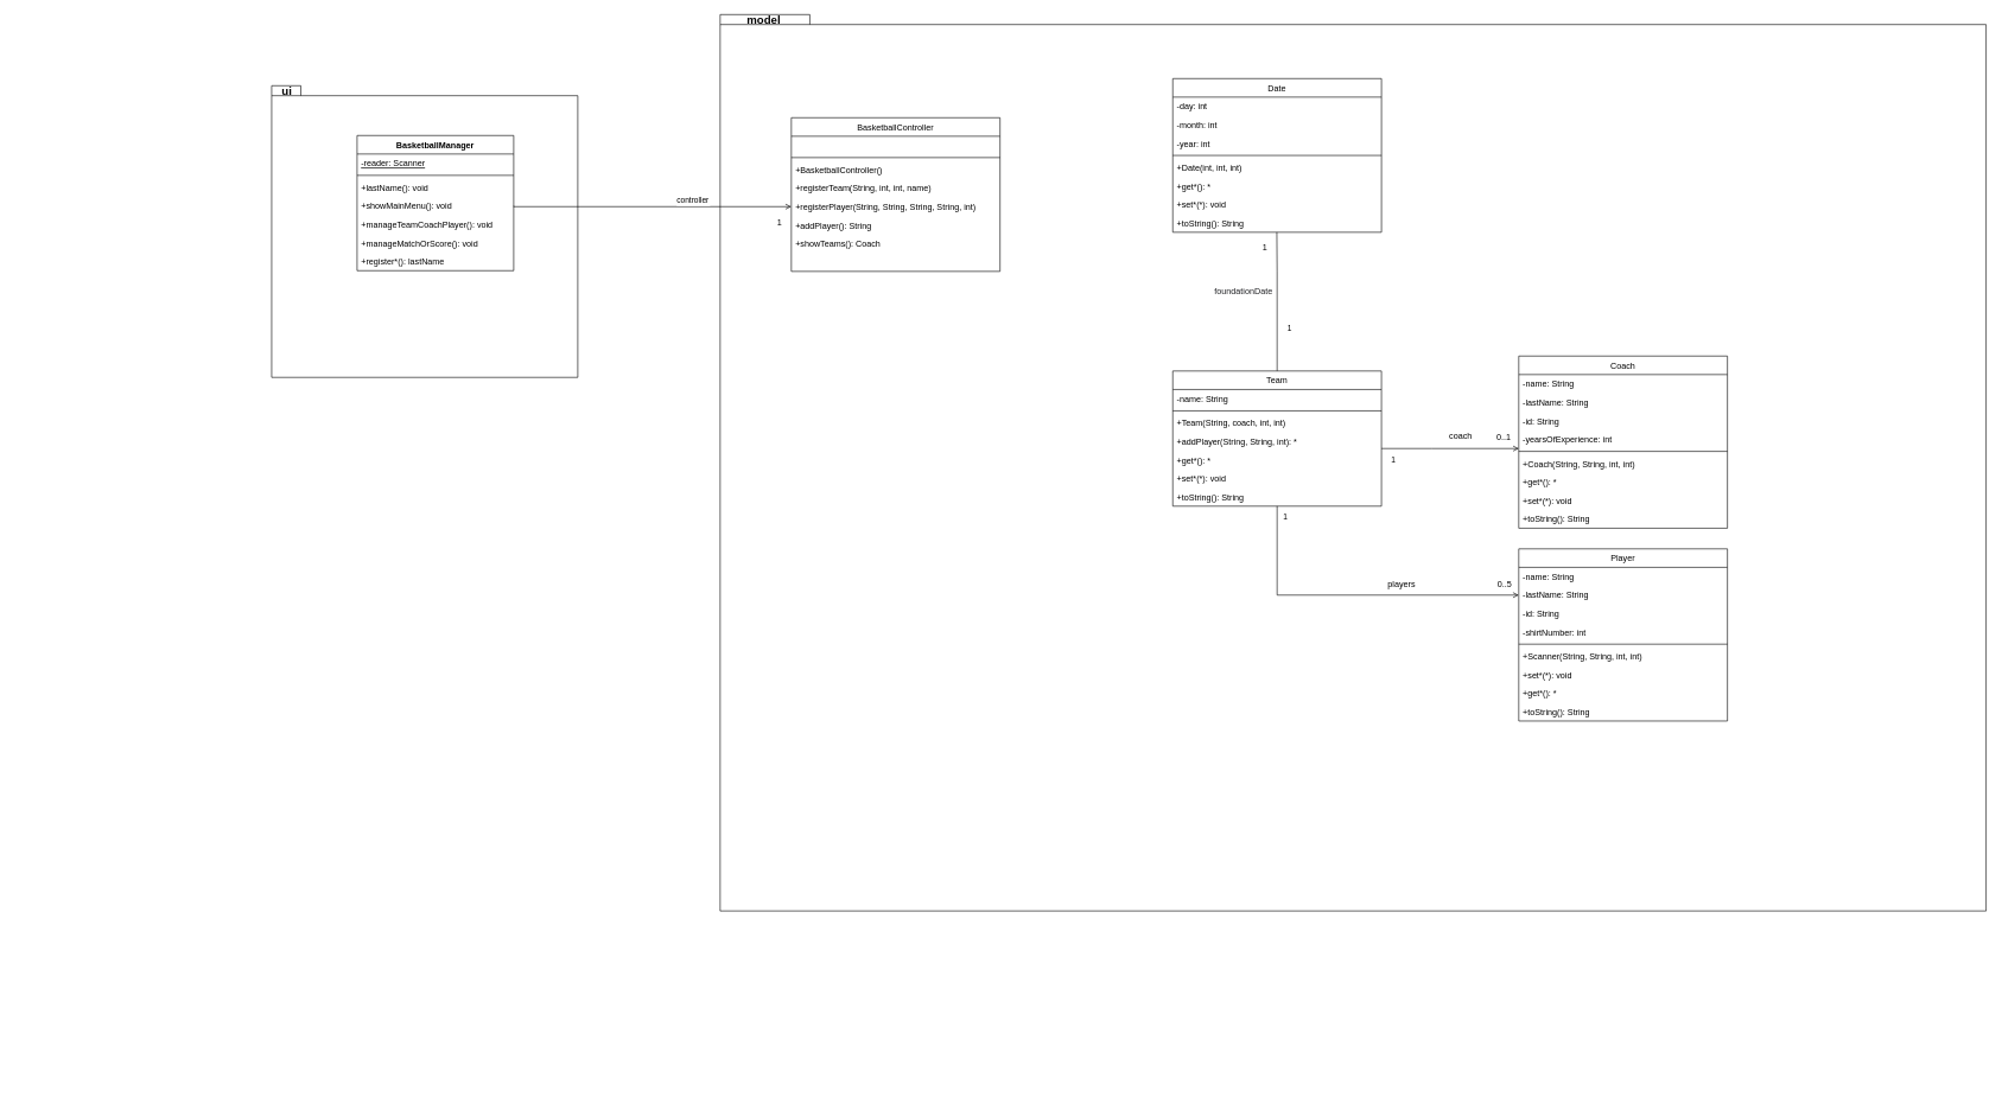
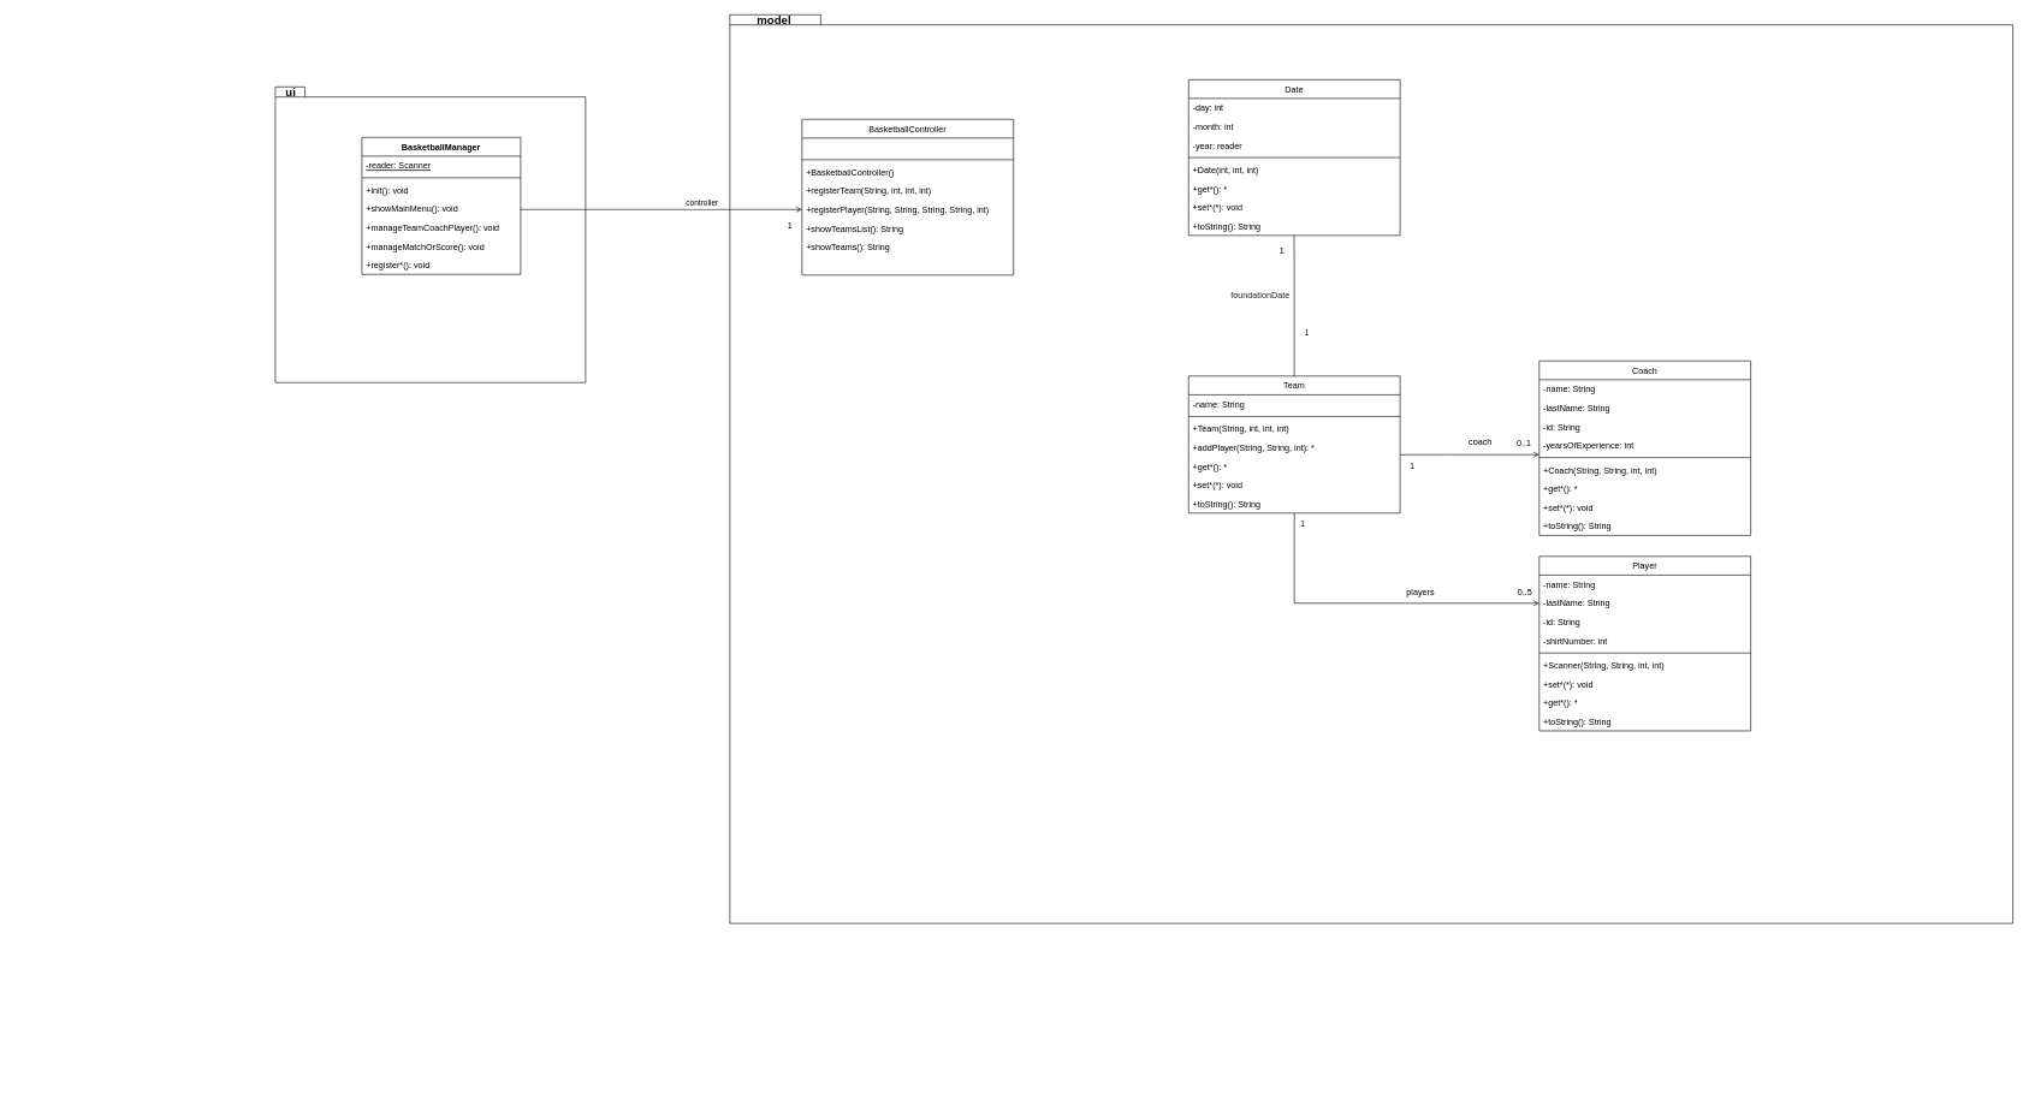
- <mxCell id="72" value="-year: int" style="text;align=left;verticalAlign=top;spacingLeft=4;spacingRight=4;overflow=hidden;rotatable=0;points=[[0,0.5],[1,0.5]];portConstraint=eastwest;rounded=0;shadow=0;html=0;" parent="69" vertex="1"><mxGeometry y="78" width="293.143" height="26" as="geometry" /></mxCell>
+ <mxCell id="72" value="-year: reader" style="text;align=left;verticalAlign=top;spacingLeft=4;spacingRight=4;overflow=hidden;rotatable=0;points=[[0,0.5],[1,0.5]];portConstraint=eastwest;rounded=0;shadow=0;html=0;" parent="69" vertex="1"><mxGeometry y="78" width="293.143" height="26" as="geometry" /></mxCell>
- <mxCell id="86" value="+lastName(): void" style="text;strokeColor=none;fillColor=none;align=left;verticalAlign=top;spacingLeft=4;spacingRight=4;overflow=hidden;rotatable=0;points=[[0,0.5],[1,0.5]];portConstraint=eastwest;" parent="83" vertex="1"><mxGeometry y="60" width="220" height="26" as="geometry" /></mxCell>
+ <mxCell id="86" value="+init(): void" style="text;strokeColor=none;fillColor=none;align=left;verticalAlign=top;spacingLeft=4;spacingRight=4;overflow=hidden;rotatable=0;points=[[0,0.5],[1,0.5]];portConstraint=eastwest;" parent="83" vertex="1"><mxGeometry y="60" width="220" height="26" as="geometry" /></mxCell>
- <mxCell id="64" value="+registerTeam(String, int, int, name)" style="text;align=left;verticalAlign=top;spacingLeft=4;spacingRight=4;overflow=hidden;rotatable=0;points=[[0,0.5],[1,0.5]];portConstraint=eastwest;" parent="60" vertex="1"><mxGeometry y="86" width="293.143" height="26" as="geometry" /></mxCell>
+ <mxCell id="64" value="+registerTeam(String, int, int, int)" style="text;align=left;verticalAlign=top;spacingLeft=4;spacingRight=4;overflow=hidden;rotatable=0;points=[[0,0.5],[1,0.5]];portConstraint=eastwest;" parent="60" vertex="1"><mxGeometry y="86" width="293.143" height="26" as="geometry" /></mxCell>
- <mxCell id="66" value="+addPlayer(): String" style="text;align=left;verticalAlign=top;spacingLeft=4;spacingRight=4;overflow=hidden;rotatable=0;points=[[0,0.5],[1,0.5]];portConstraint=eastwest;" parent="60" vertex="1"><mxGeometry y="138" width="293.143" height="26" as="geometry" /></mxCell>
+ <mxCell id="66" value="+showTeamsList(): String" style="text;align=left;verticalAlign=top;spacingLeft=4;spacingRight=4;overflow=hidden;rotatable=0;points=[[0,0.5],[1,0.5]];portConstraint=eastwest;" parent="60" vertex="1"><mxGeometry y="138" width="293.143" height="26" as="geometry" /></mxCell>
- <mxCell id="67" value="+showTeams(): Coach" style="text;align=left;verticalAlign=top;spacingLeft=4;spacingRight=4;overflow=hidden;rotatable=0;points=[[0,0.5],[1,0.5]];portConstraint=eastwest;" parent="60" vertex="1"><mxGeometry y="164" width="293.143" height="26" as="geometry" /></mxCell>
+ <mxCell id="67" value="+showTeams(): String" style="text;align=left;verticalAlign=top;spacingLeft=4;spacingRight=4;overflow=hidden;rotatable=0;points=[[0,0.5],[1,0.5]];portConstraint=eastwest;" parent="60" vertex="1"><mxGeometry y="164" width="293.143" height="26" as="geometry" /></mxCell>
- <mxCell id="90" value="+register*(): lastName" style="text;strokeColor=none;fillColor=none;align=left;verticalAlign=top;spacingLeft=4;spacingRight=4;overflow=hidden;rotatable=0;points=[[0,0.5],[1,0.5]];portConstraint=eastwest;" parent="83" vertex="1"><mxGeometry y="164" width="220" height="26" as="geometry" /></mxCell>
+ <mxCell id="90" value="+register*(): void" style="text;strokeColor=none;fillColor=none;align=left;verticalAlign=top;spacingLeft=4;spacingRight=4;overflow=hidden;rotatable=0;points=[[0,0.5],[1,0.5]];portConstraint=eastwest;" parent="83" vertex="1"><mxGeometry y="164" width="220" height="26" as="geometry" /></mxCell>
- <mxCell id="48" value="+Team(String, coach, int, int)" style="text;align=left;verticalAlign=top;spacingLeft=4;spacingRight=4;overflow=hidden;rotatable=0;points=[[0,0.5],[1,0.5]];portConstraint=eastwest;" parent="45" vertex="1"><mxGeometry y="60" width="293.14" height="26" as="geometry" /></mxCell>
+ <mxCell id="48" value="+Team(String, int, int, int)" style="text;align=left;verticalAlign=top;spacingLeft=4;spacingRight=4;overflow=hidden;rotatable=0;points=[[0,0.5],[1,0.5]];portConstraint=eastwest;" parent="45" vertex="1"><mxGeometry y="60" width="293.14" height="26" as="geometry" /></mxCell>
